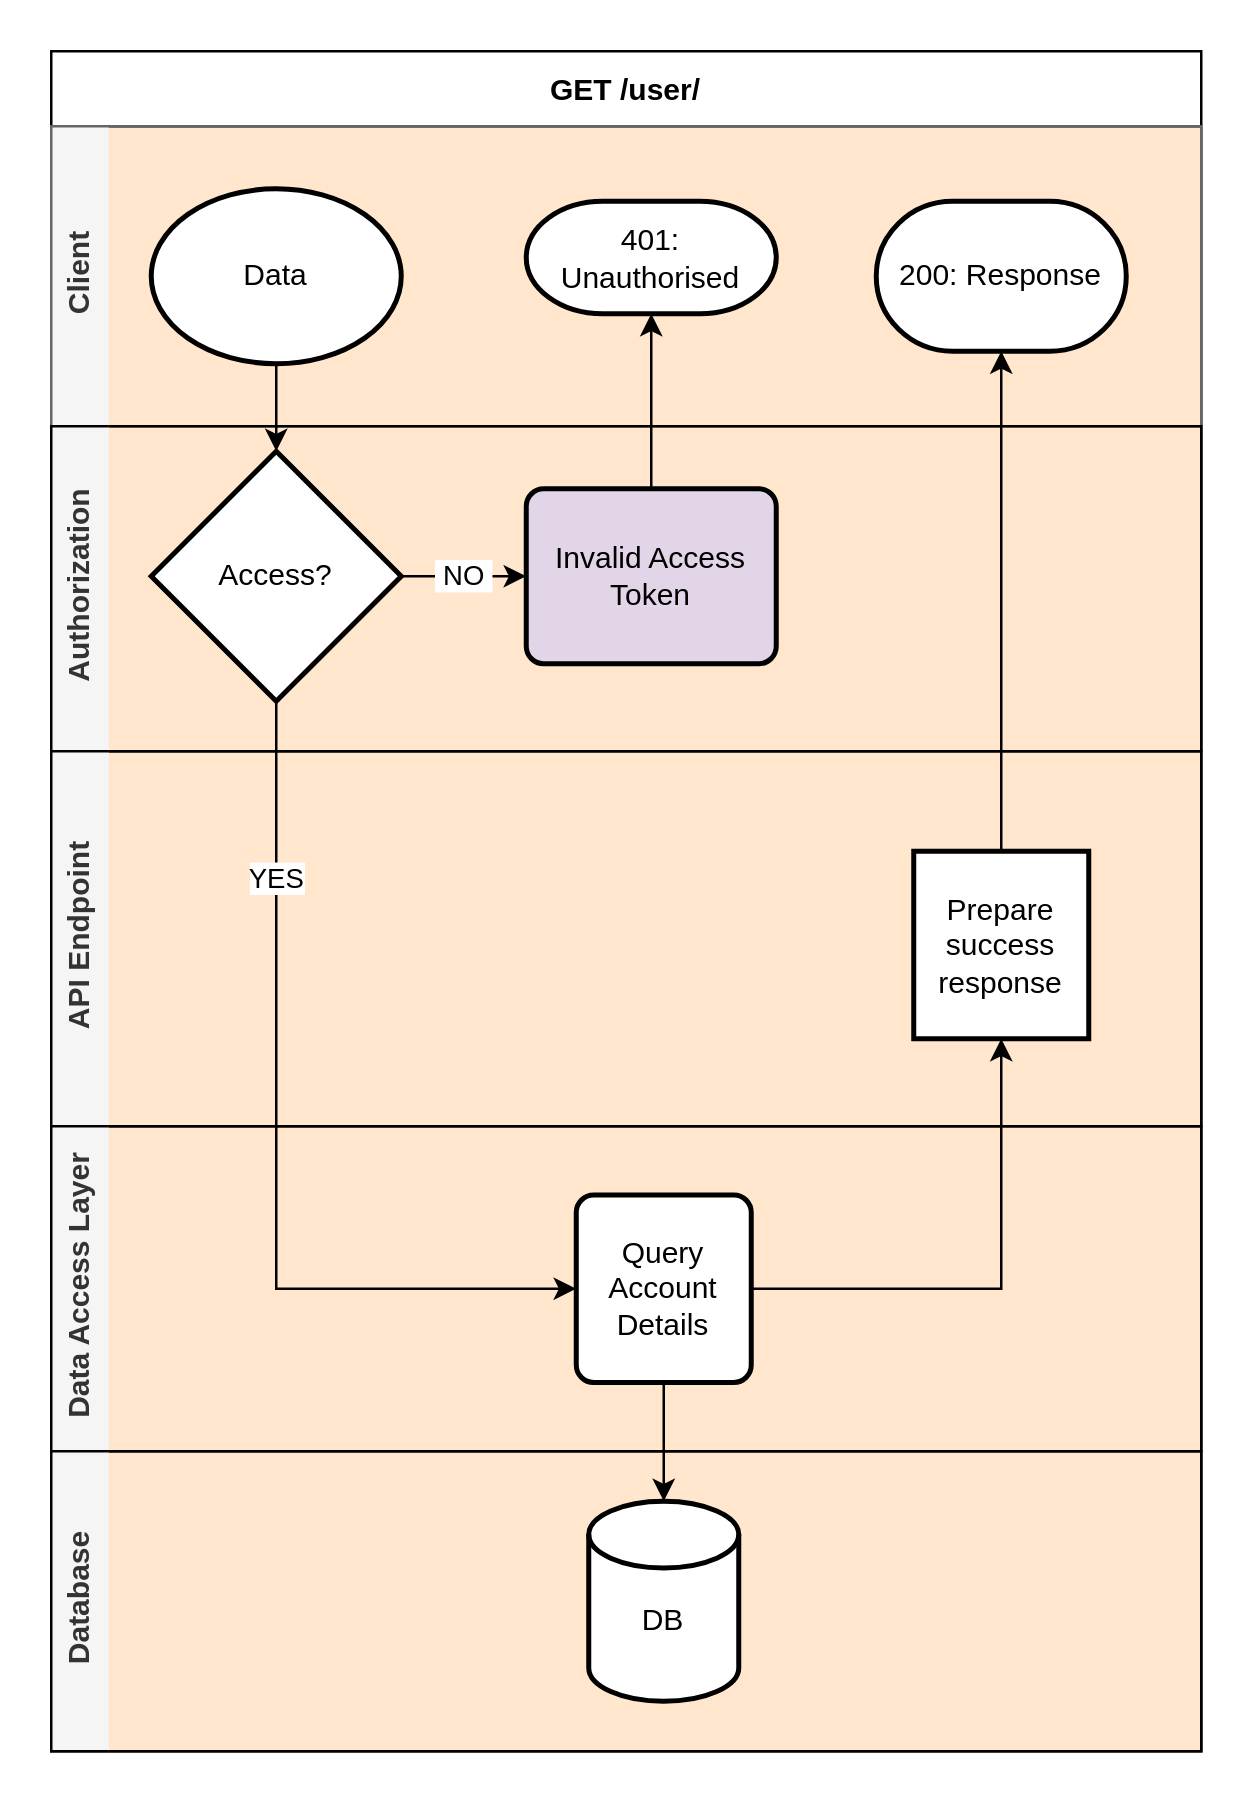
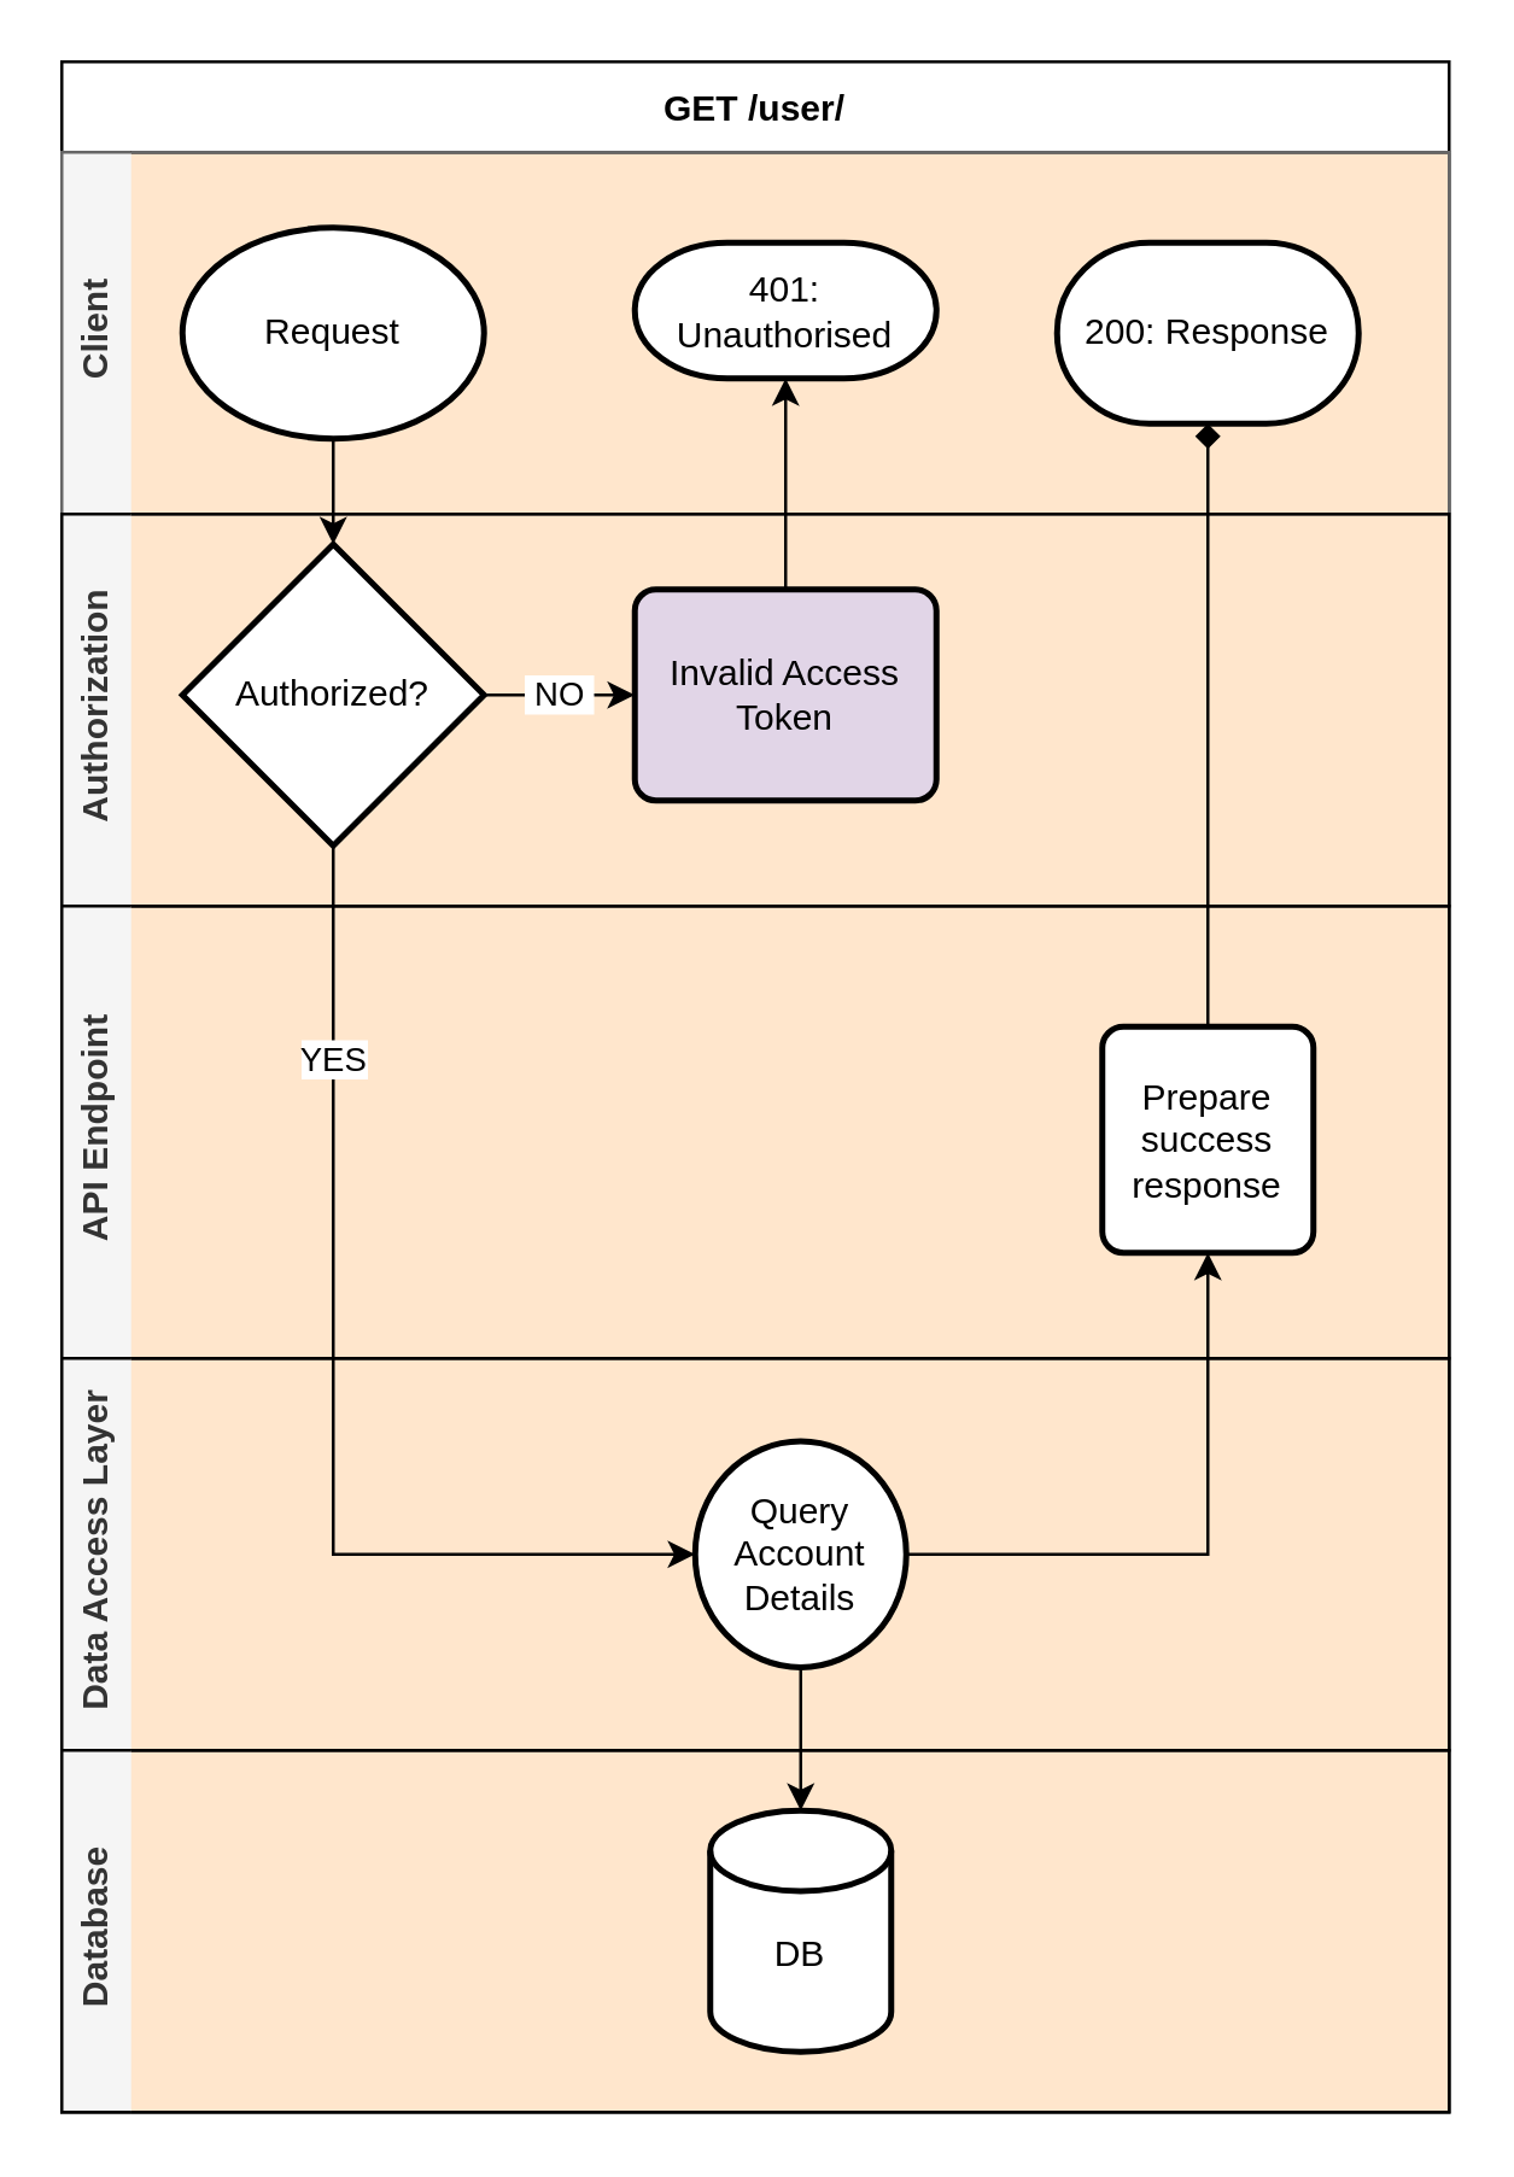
- <mxCell id="4" value="Data" style="strokeWidth=2;html=1;shape=mxgraph.flowchart.start_1;whiteSpace=wrap;" parent="3" vertex="1"><mxGeometry x="40" y="25" width="100" height="70" as="geometry" /></mxCell>
+ <mxCell id="4" value="Request" style="strokeWidth=2;html=1;shape=mxgraph.flowchart.start_1;whiteSpace=wrap;" parent="3" vertex="1"><mxGeometry x="40" y="25" width="100" height="70" as="geometry" /></mxCell>
- <mxCell id="20" style="edgeStyle=orthogonalEdgeStyle;rounded=0;orthogonalLoop=1;jettySize=auto;html=1;entryX=0.5;entryY=1;entryDx=0;entryDy=0;entryPerimeter=0;" parent="2" source="12" target="6" edge="1"><mxGeometry relative="1" as="geometry" /></mxCell>
+ <mxCell id="20" style="edgeStyle=orthogonalEdgeStyle;rounded=0;orthogonalLoop=1;jettySize=auto;html=1;entryX=0.5;entryY=1;entryDx=0;entryDy=0;entryPerimeter=0;endArrow=diamond;" parent="2" source="12" target="6" edge="1"><mxGeometry relative="1" as="geometry" /></mxCell>
- <mxCell id="9" value="Access?" style="strokeWidth=2;html=1;shape=mxgraph.flowchart.decision;whiteSpace=wrap;" parent="7" vertex="1"><mxGeometry x="40" y="10" width="100" height="100" as="geometry" /></mxCell>
+ <mxCell id="9" value="Authorized?" style="strokeWidth=2;html=1;shape=mxgraph.flowchart.decision;whiteSpace=wrap;" parent="7" vertex="1"><mxGeometry x="40" y="10" width="100" height="100" as="geometry" /></mxCell>
- <mxCell id="12" value="Prepare&lt;br&gt;success&lt;br&gt;response" style="whiteSpace=wrap;html=1;absoluteArcSize=1;arcSize=14;strokeWidth=2;shadow=0;glass=0;sketch=0;gradientColor=none;rounded=0;" parent="11" vertex="1"><mxGeometry x="345" y="40" width="70" height="75" as="geometry" /></mxCell>
+ <mxCell id="12" value="Prepare&lt;br&gt;success&lt;br&gt;response" style="rounded=1;whiteSpace=wrap;html=1;absoluteArcSize=1;arcSize=14;strokeWidth=2;shadow=0;glass=0;sketch=0;gradientColor=none;" parent="11" vertex="1"><mxGeometry x="345" y="40" width="70" height="75" as="geometry" /></mxCell>
- <mxCell id="16" value="Query Account Details" style="rounded=1;whiteSpace=wrap;html=1;absoluteArcSize=1;arcSize=14;strokeWidth=2;shadow=0;glass=0;sketch=0;gradientColor=none;" parent="15" vertex="1"><mxGeometry x="210" y="27.5" width="70" height="75" as="geometry" /></mxCell>
+ <mxCell id="16" value="Query Account Details" style="ellipse;whiteSpace=wrap;html=1;absoluteArcSize=1;arcSize=14;strokeWidth=2;shadow=0;glass=0;sketch=0;gradientColor=none;" parent="15" vertex="1"><mxGeometry x="210" y="27.5" width="70" height="75" as="geometry" /></mxCell>
